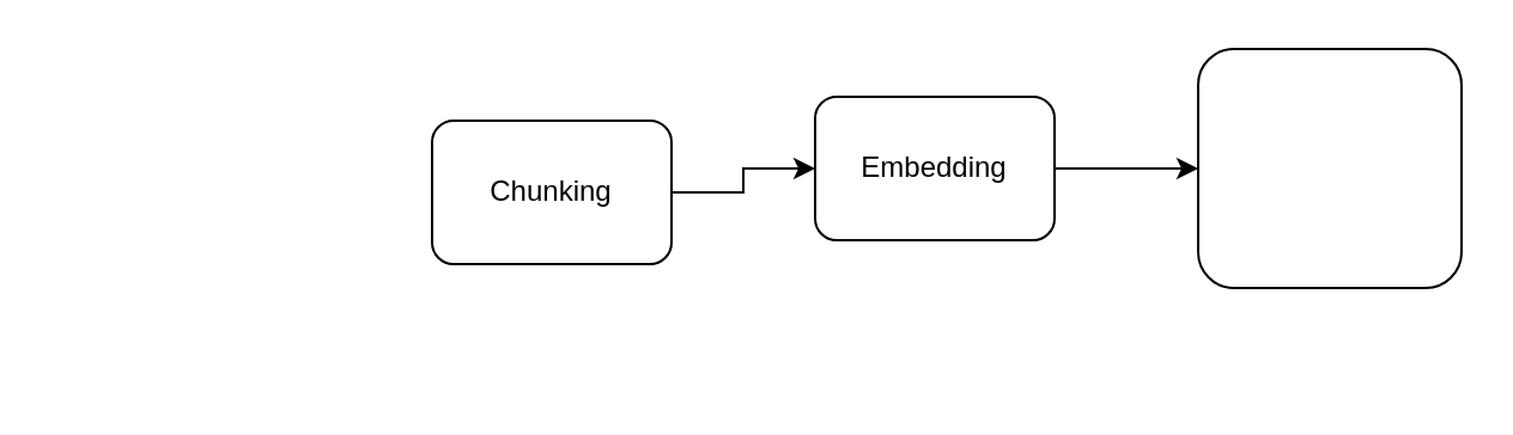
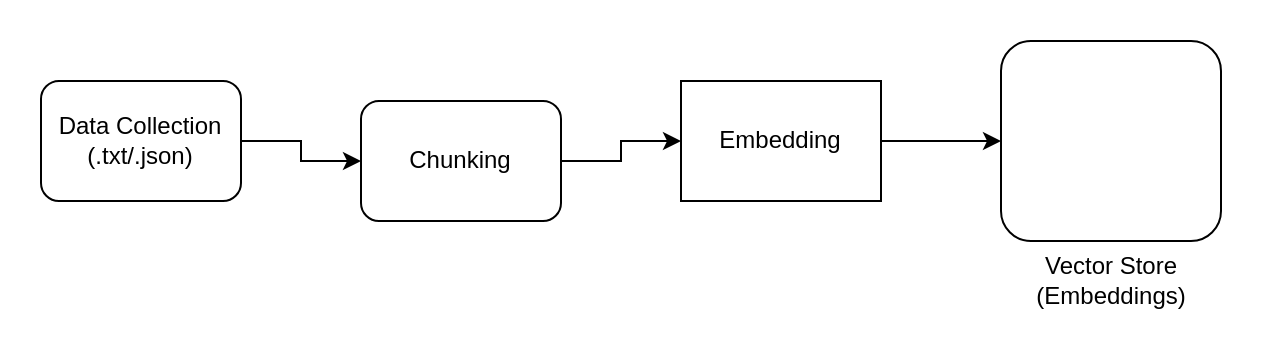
+ <mxCell id="3" value="Data Collection&lt;br&gt;(.txt/.json)" style="rounded=1;whiteSpace=wrap;html=1;" vertex="1" parent="1"><mxGeometry x="20" y="40" width="100" height="60" as="geometry" /></mxCell>
- <mxCell id="7" value="Embedding" style="rounded=1;whiteSpace=wrap;html=1;" vertex="1" parent="1"><mxGeometry x="340" y="40" width="100" height="60" as="geometry" /></mxCell>
+ <mxCell id="7" value="Embedding" style="whiteSpace=wrap;html=1;rounded=0;" vertex="1" parent="1"><mxGeometry x="340" y="40" width="100" height="60" as="geometry" /></mxCell>
+ <mxCell id="2" style="edgeStyle=orthogonalEdgeStyle;rounded=0;orthogonalLoop=1;jettySize=auto;html=1;entryX=0;entryY=0.5;entryDx=0;entryDy=0;" edge="1" parent="1" source="3" target="5"><mxGeometry relative="1" as="geometry" /></mxCell>
+ <mxCell id="9" value="&lt;span style=&quot;text-wrap-mode: wrap;&quot;&gt;Vector Store&lt;/span&gt;&lt;br style=&quot;text-wrap-mode: wrap;&quot;&gt;&lt;span style=&quot;text-wrap-mode: wrap;&quot;&gt;(Embeddings)&lt;/span&gt;" style="text;html=1;align=center;verticalAlign=middle;resizable=0;points=[];autosize=1;strokeColor=none;fillColor=none;" vertex="1" parent="1"><mxGeometry x="505" y="120" width="100" height="40" as="geometry" /></mxCell>
